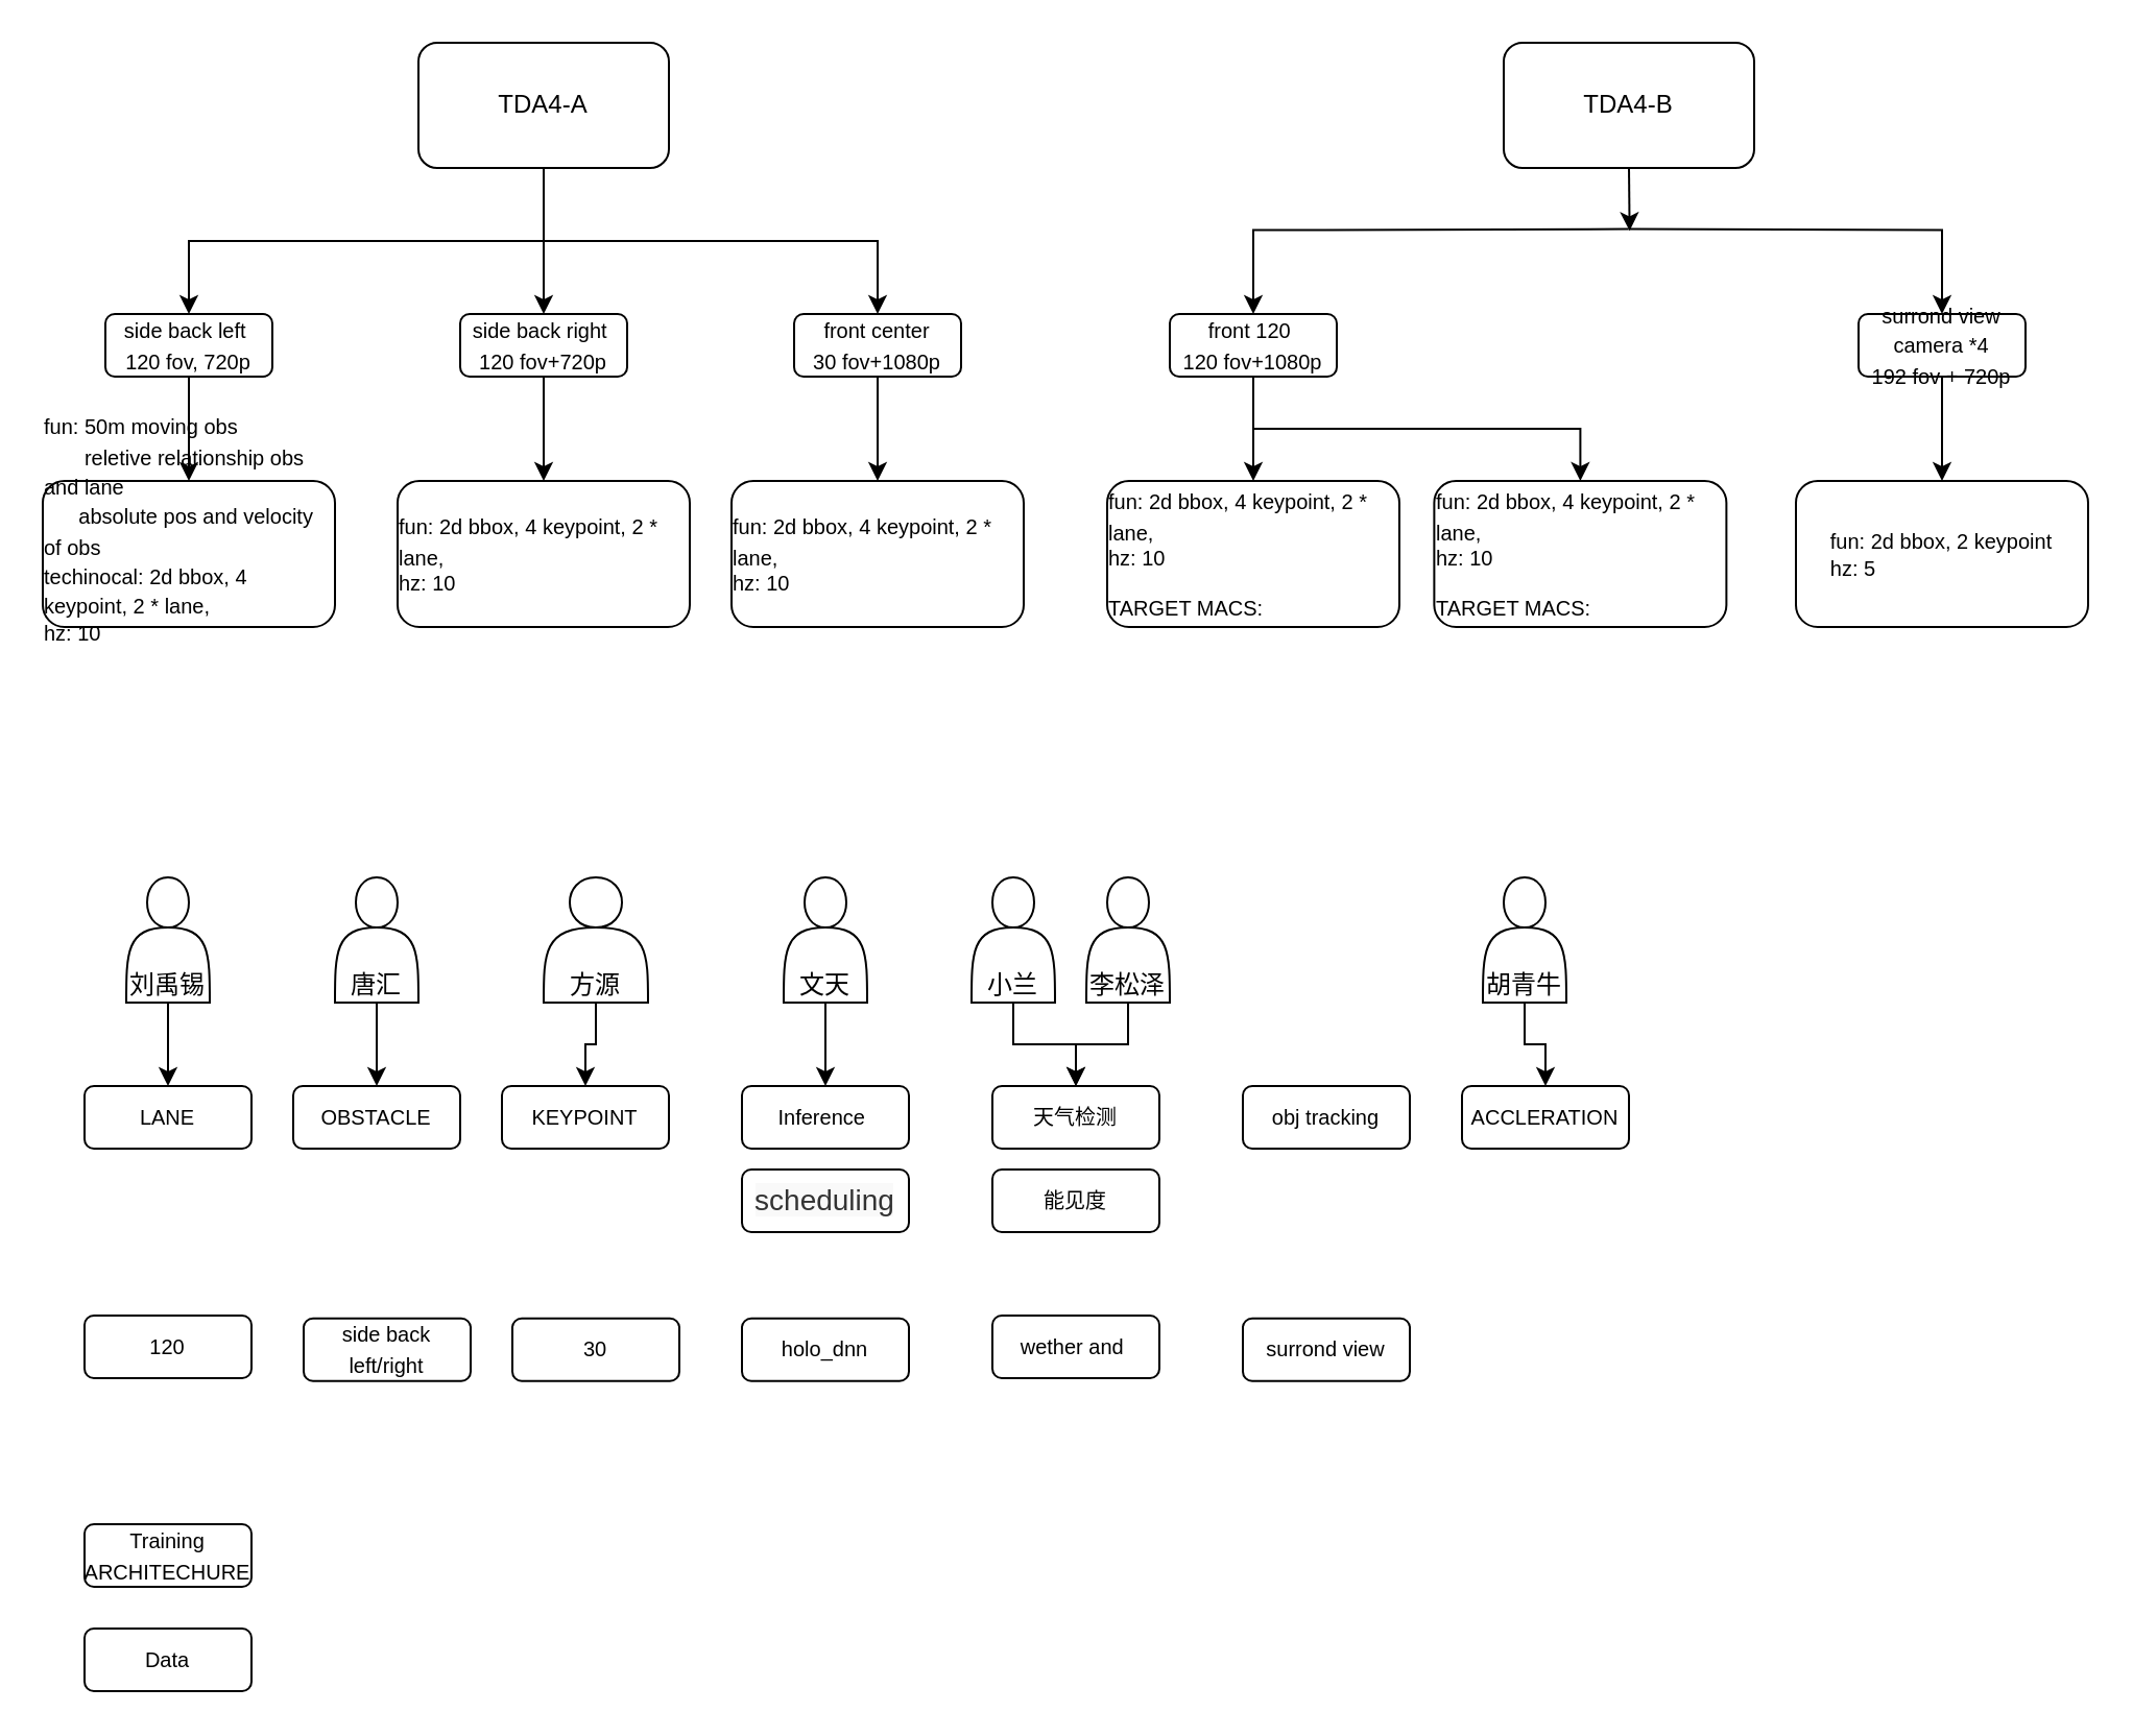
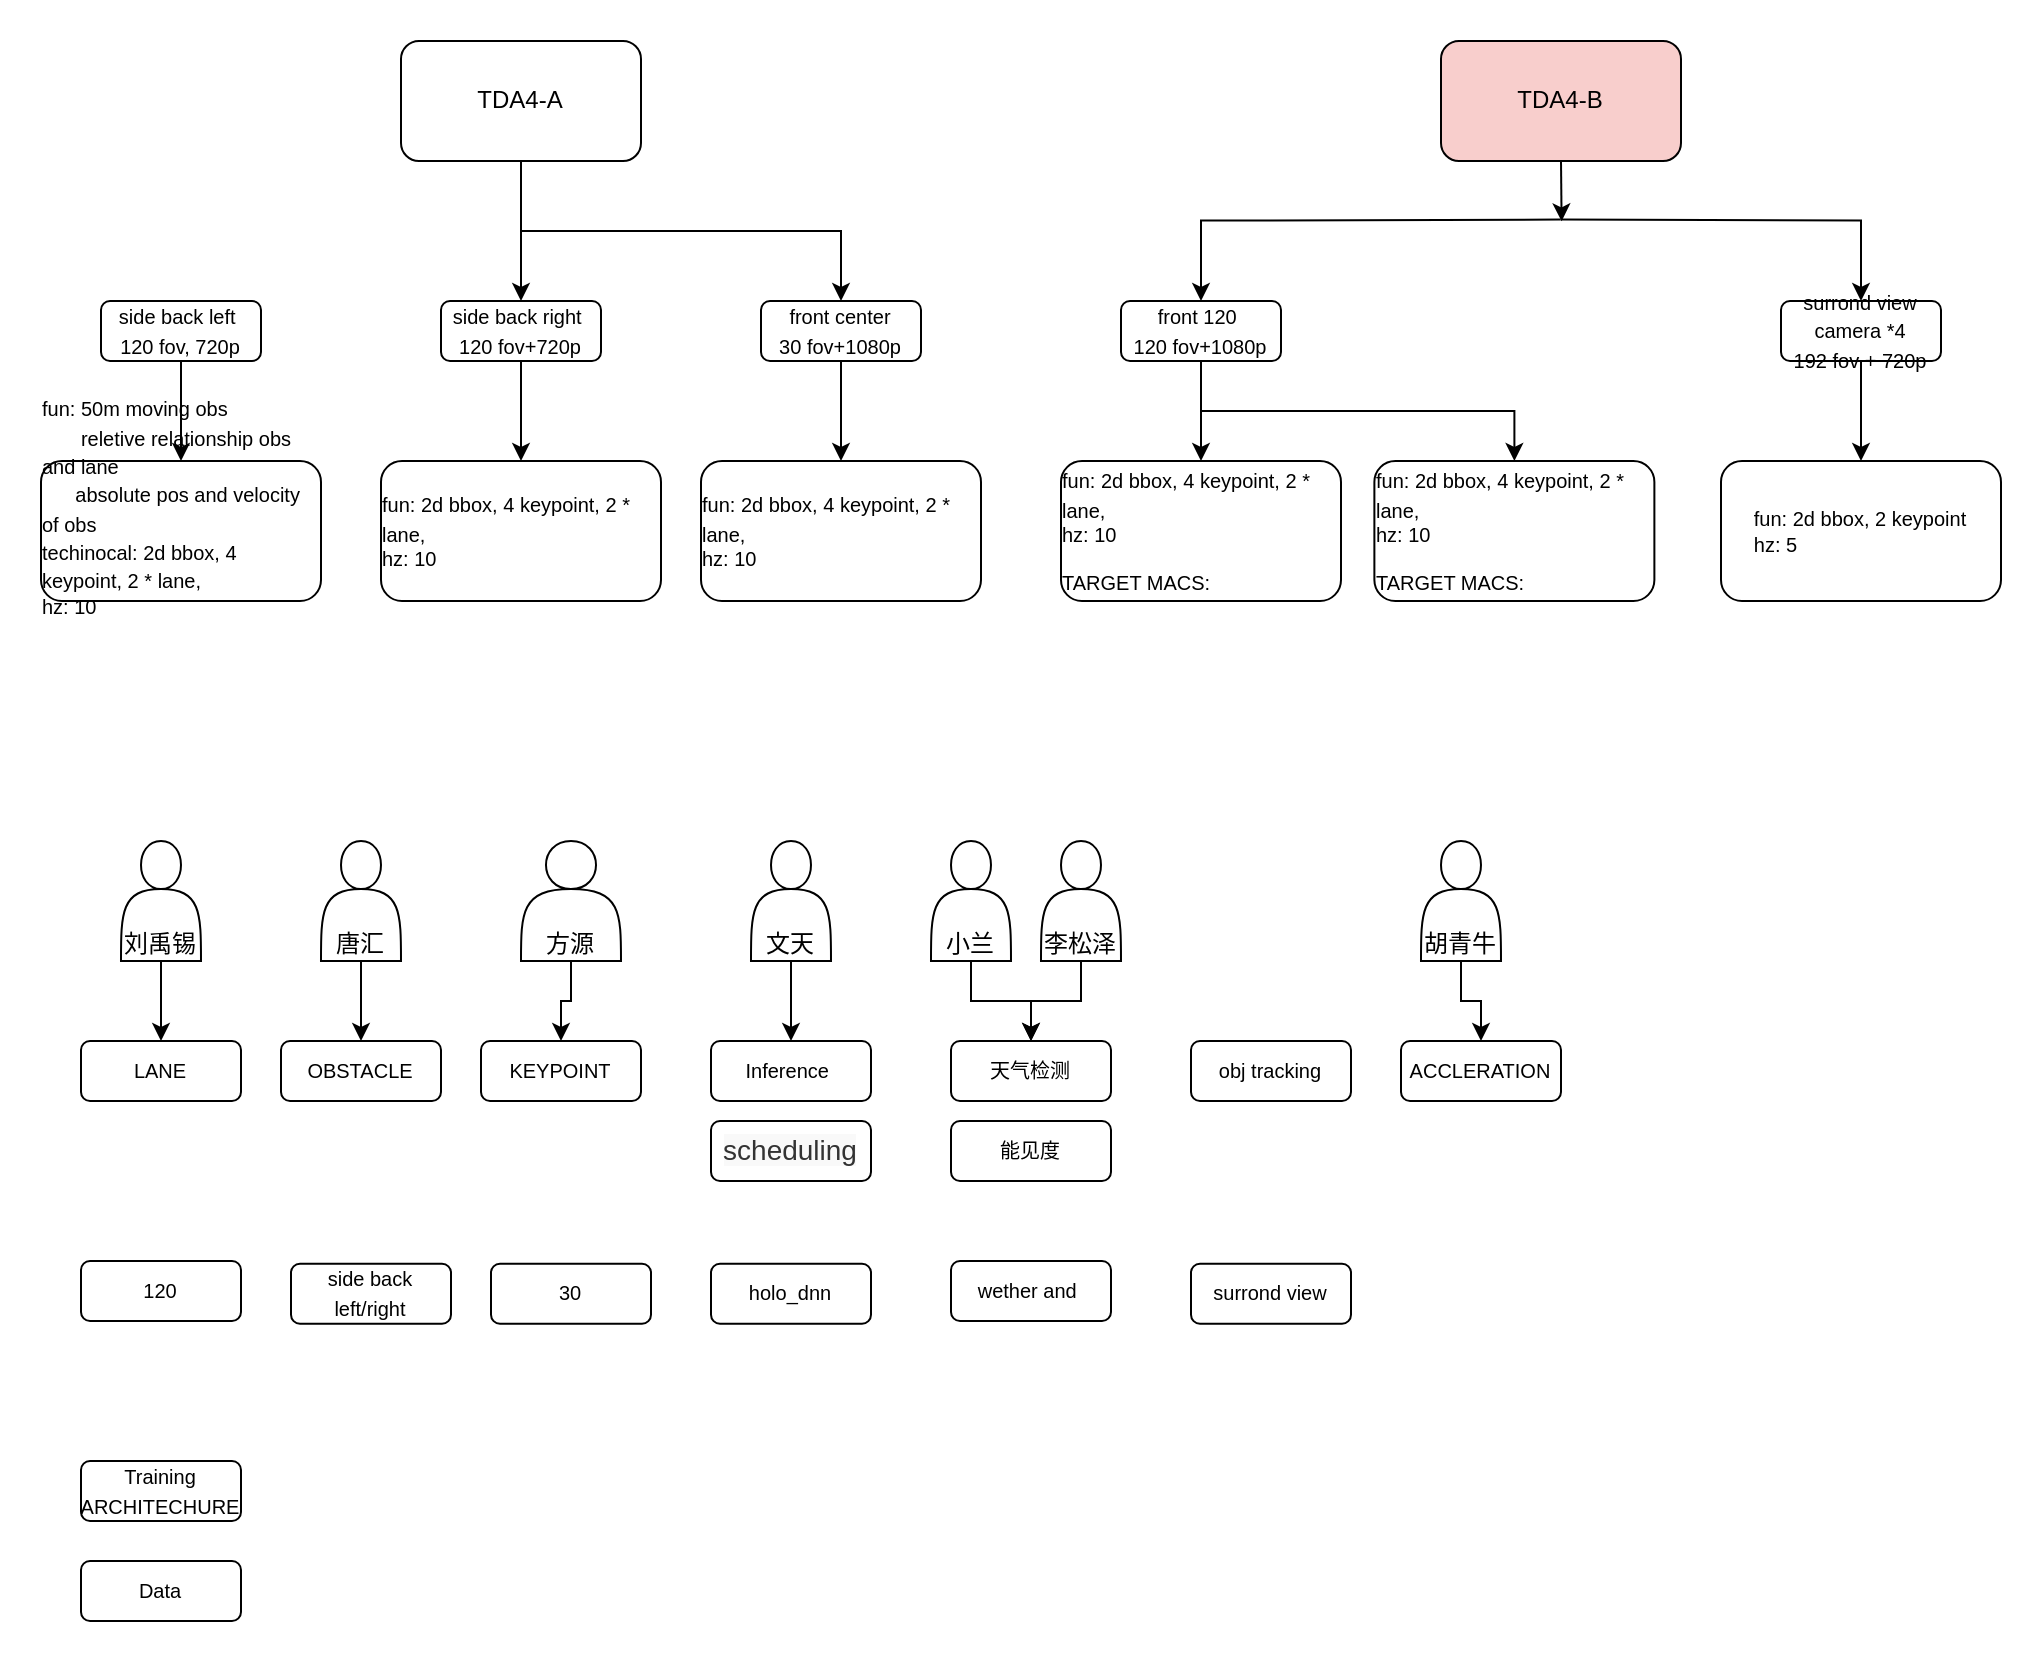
- <mxCell id="7" value="TDA4-B" style="rounded=1;whiteSpace=wrap;html=1;" vertex="1" parent="1"><mxGeometry x="720" y="20" width="120" height="60" as="geometry" /></mxCell>
+ <mxCell id="7" value="TDA4-B" style="rounded=1;whiteSpace=wrap;html=1;fillColor=#f8cecc;" vertex="1" parent="1"><mxGeometry x="720" y="20" width="120" height="60" as="geometry" /></mxCell>
- <mxCell id="2" style="edgeStyle=orthogonalEdgeStyle;rounded=0;orthogonalLoop=1;jettySize=auto;html=1;exitX=0.5;exitY=1;exitDx=0;exitDy=0;entryX=0.5;entryY=0;entryDx=0;entryDy=0;" edge="1" parent="1" source="5" target="9"><mxGeometry relative="1" as="geometry" /></mxCell>
